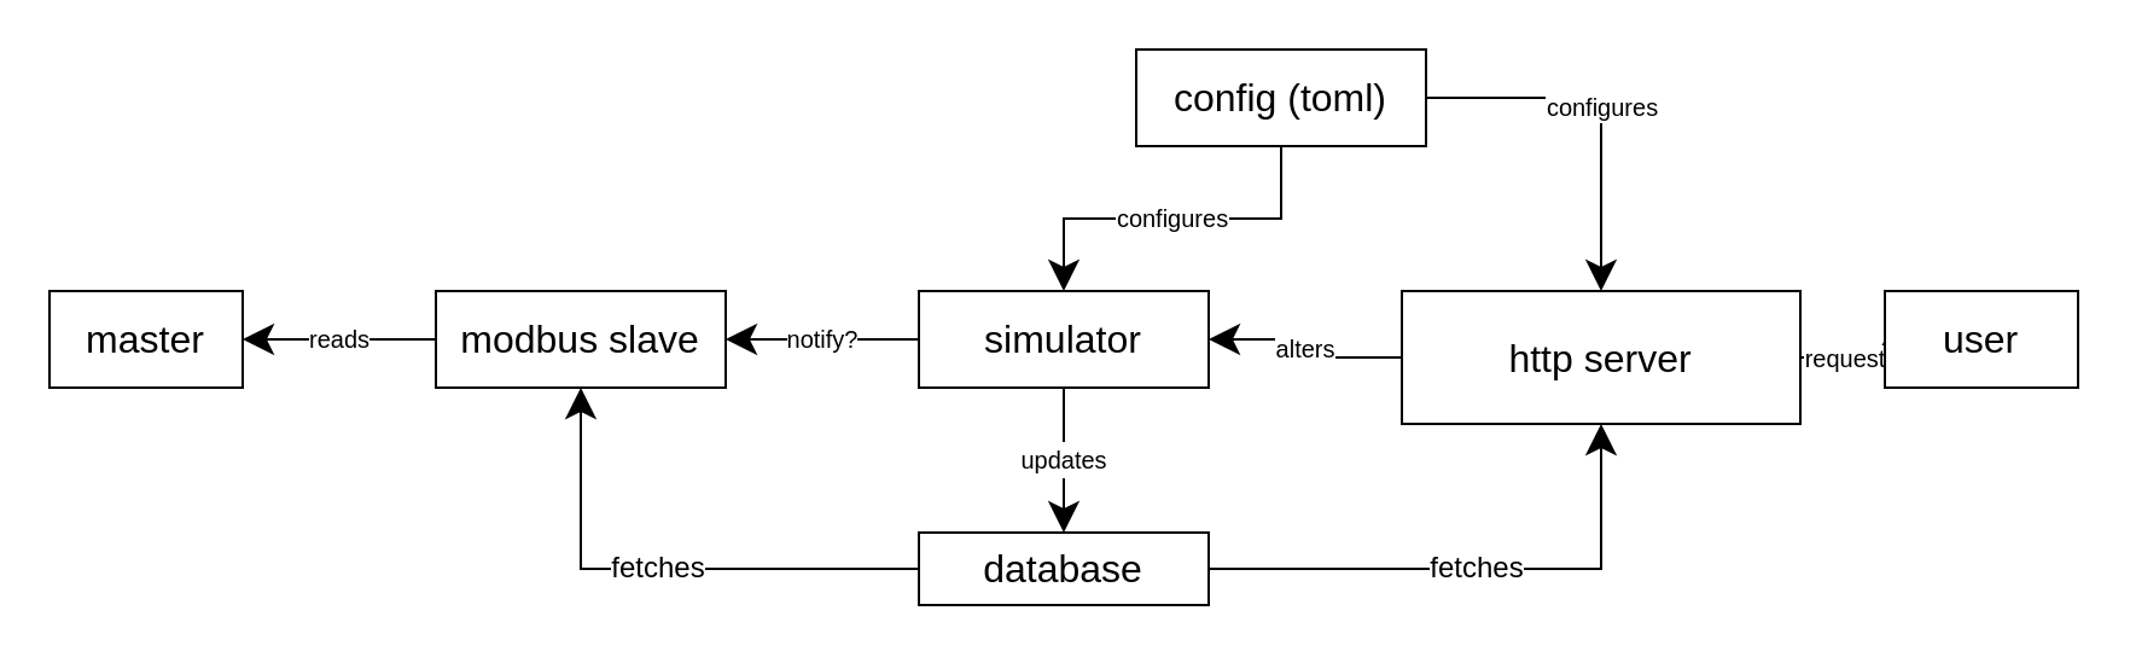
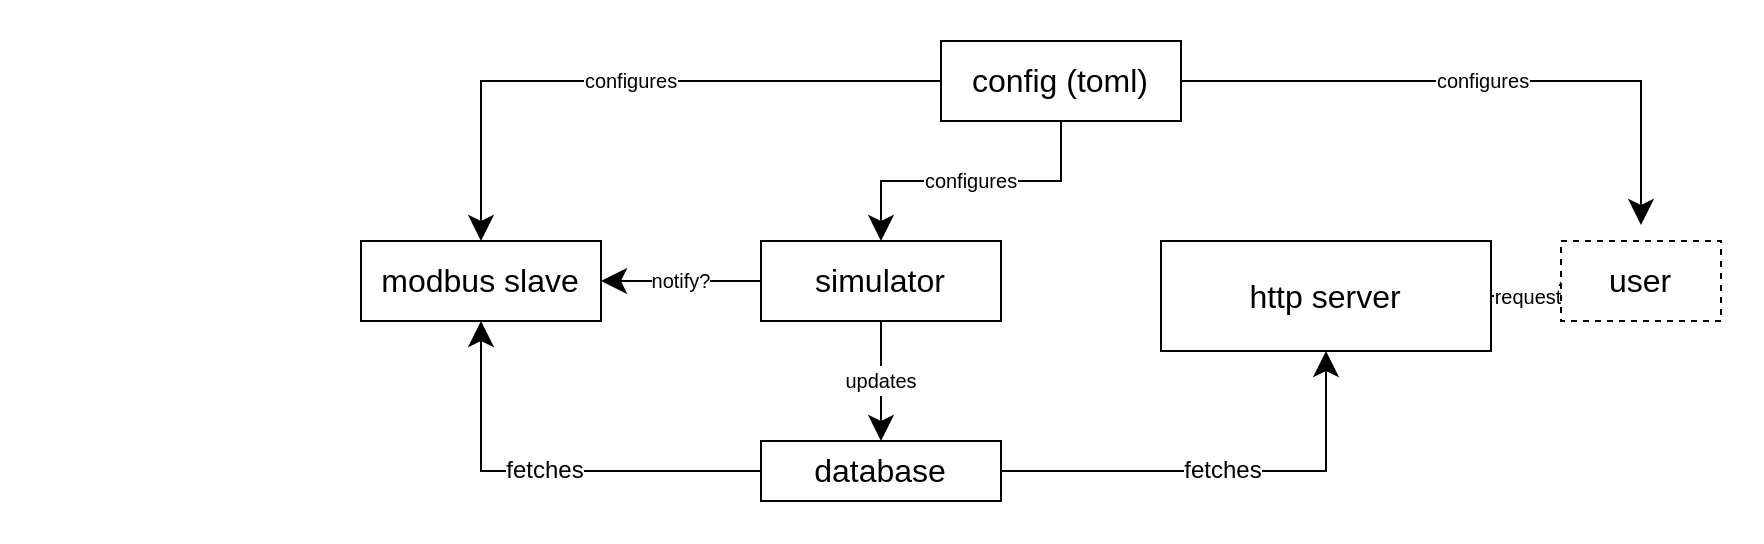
+ <mxCell id="4" value="configures" style="edgeStyle=orthogonalEdgeStyle;rounded=0;orthogonalLoop=1;jettySize=auto;html=1;exitX=0;exitY=0.5;exitDx=0;exitDy=0;entryX=0.5;entryY=0;entryDx=0;entryDy=0;fontSize=10;endArrow=classic;endFill=1;startSize=10;endSize=10;sourcePerimeterSpacing=8;targetPerimeterSpacing=8;" edge="1" parent="1" source="5" target="16"><mxGeometry relative="1" as="geometry" /></mxCell>
- <mxCell id="3" value="configures" style="edgeStyle=orthogonalEdgeStyle;rounded=0;orthogonalLoop=1;jettySize=auto;html=1;exitX=1;exitY=0.5;exitDx=0;exitDy=0;entryX=0.5;entryY=0;entryDx=0;entryDy=0;fontSize=10;endArrow=classic;endFill=1;startSize=10;endSize=10;sourcePerimeterSpacing=8;targetPerimeterSpacing=8;" edge="1" parent="1" source="5" target="14"><mxGeometry relative="1" as="geometry" /></mxCell>
+ <mxCell id="3" value="configures" style="edgeStyle=orthogonalEdgeStyle;rounded=0;orthogonalLoop=1;jettySize=auto;html=1;exitX=1;exitY=0.5;exitDx=0;exitDy=0;fontSize=10;endArrow=classic;endFill=1;startSize=10;endSize=10;sourcePerimeterSpacing=8;targetPerimeterSpacing=8;" edge="1" parent="1" source="5" target="17"><mxGeometry relative="1" as="geometry" /></mxCell>
- <mxCell id="18" value="master" style="rounded=0;whiteSpace=wrap;html=1;fontSize=16;" vertex="1" parent="1"><mxGeometry y="120" width="80" height="40" as="geometry" x="20" /></mxCell>
- <mxCell id="15" value="reads" style="edgeStyle=orthogonalEdgeStyle;rounded=0;orthogonalLoop=1;jettySize=auto;html=1;exitX=0;exitY=0.5;exitDx=0;exitDy=0;entryX=1;entryY=0.5;entryDx=0;entryDy=0;fontSize=10;endArrow=classic;endFill=1;startSize=10;endSize=10;sourcePerimeterSpacing=8;targetPerimeterSpacing=8;" edge="1" parent="1" source="16" target="18"><mxGeometry relative="1" as="geometry" /></mxCell>
- <mxCell id="17" value="user" style="rounded=0;whiteSpace=wrap;html=1;fontSize=16;" vertex="1" parent="1"><mxGeometry x="780" y="120" width="80" height="40" as="geometry" /></mxCell>
+ <mxCell id="17" value="user" style="rounded=0;whiteSpace=wrap;html=1;fontSize=16;dashed=1;" vertex="1" parent="1"><mxGeometry x="780" y="120" width="80" height="40" as="geometry" /></mxCell>
- <mxCell id="12" value="&lt;font style=&quot;font-size: 10px;&quot;&gt;alters&lt;/font&gt;" style="edgeStyle=orthogonalEdgeStyle;rounded=0;orthogonalLoop=1;jettySize=auto;html=1;exitX=0;exitY=0.5;exitDx=0;exitDy=0;entryX=1;entryY=0.5;entryDx=0;entryDy=0;fontSize=12;endArrow=classic;endFill=1;startSize=10;endSize=10;sourcePerimeterSpacing=8;targetPerimeterSpacing=8;" edge="1" parent="1" source="14" target="8"><mxGeometry relative="1" as="geometry" /></mxCell>
